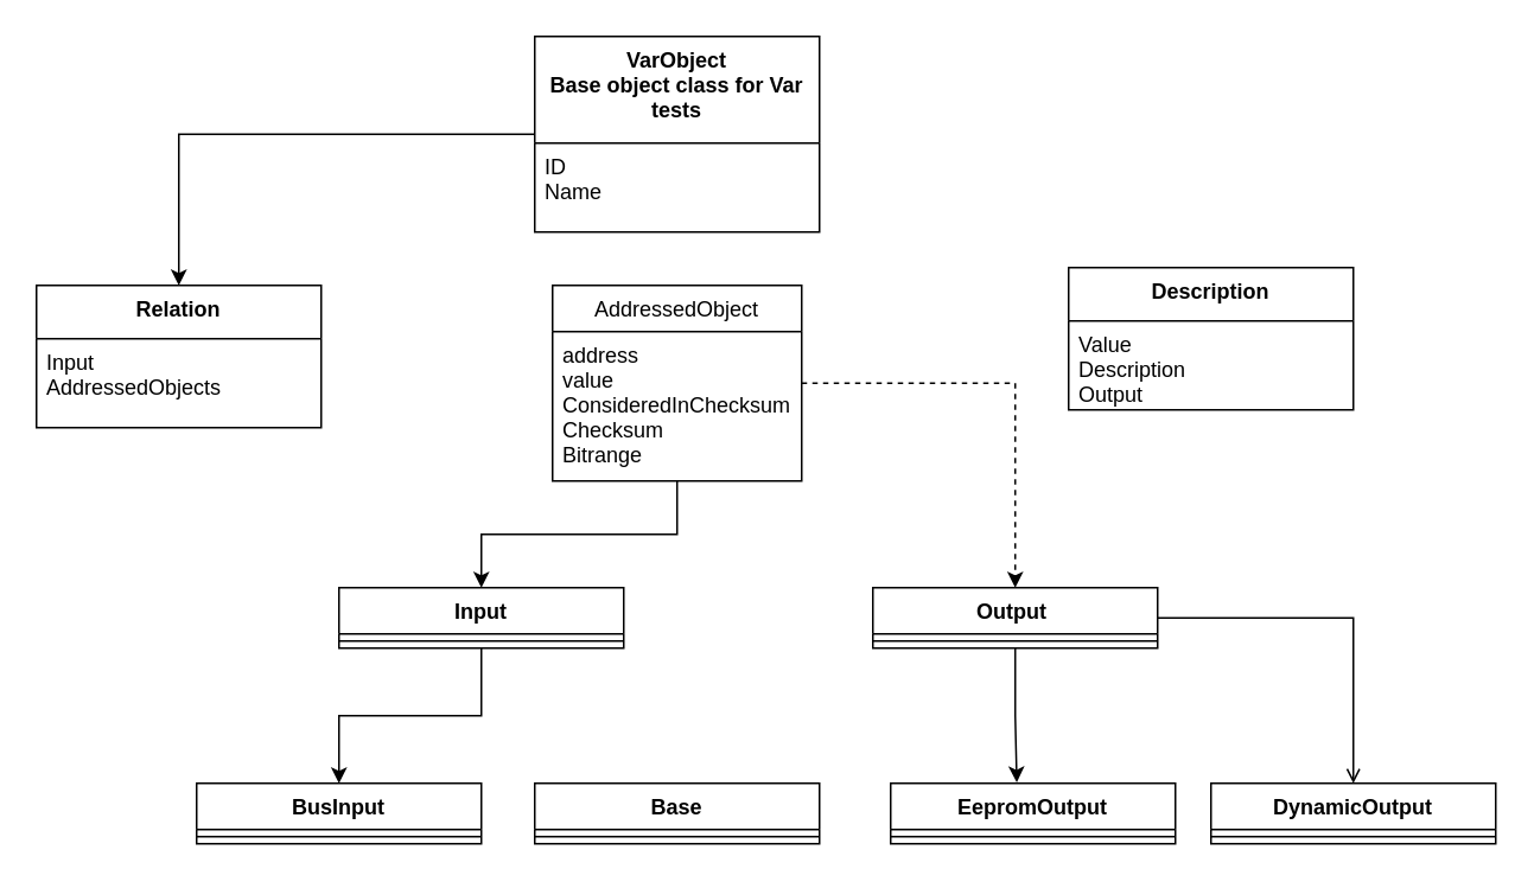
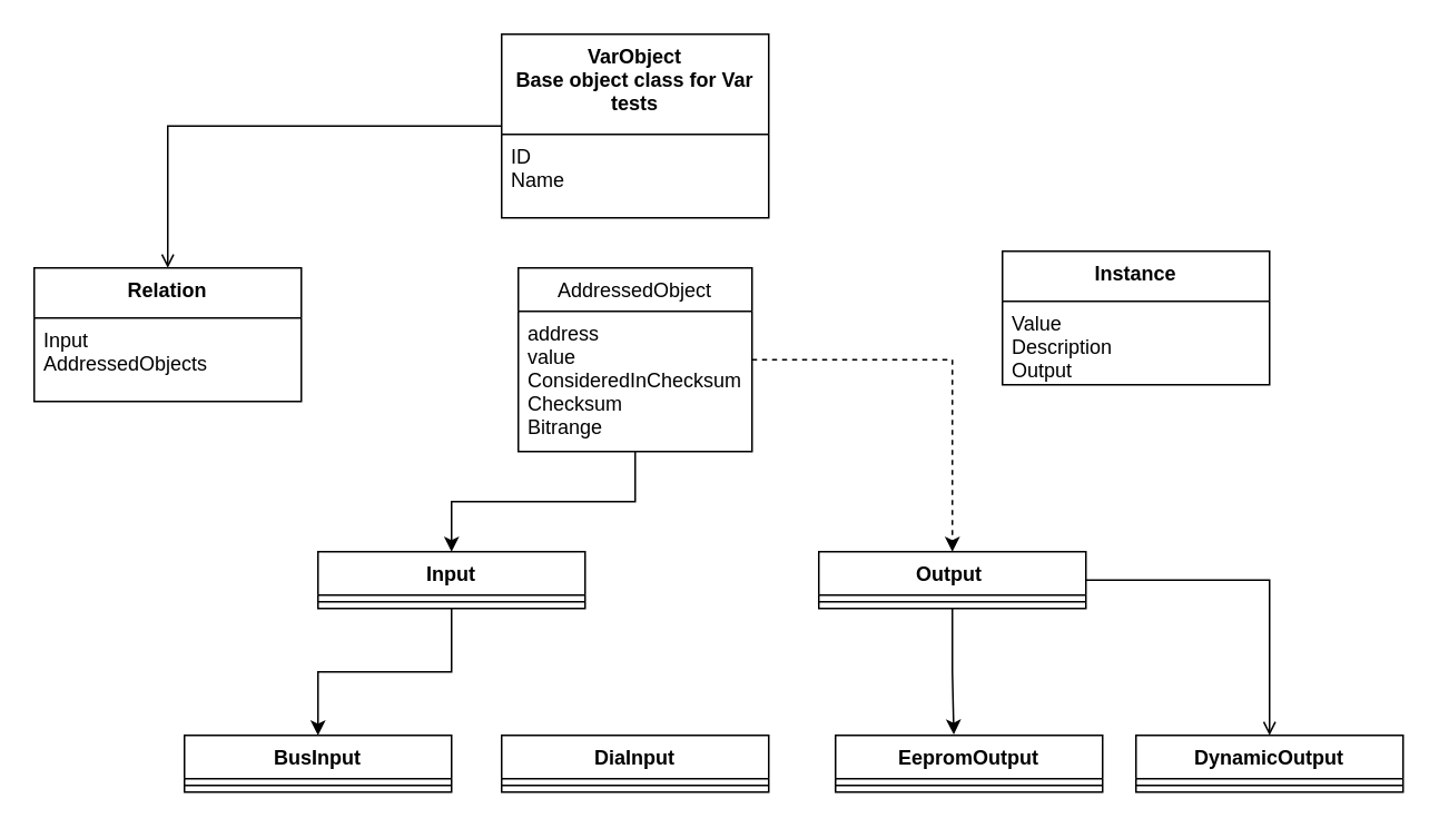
- <mxCell id="2" style="edgeStyle=orthogonalEdgeStyle;rounded=0;orthogonalLoop=1;jettySize=auto;html=1;entryX=0.5;entryY=0;entryDx=0;entryDy=0;" edge="1" parent="1" source="3" target="26"><mxGeometry relative="1" as="geometry" /></mxCell>
+ <mxCell id="2" style="edgeStyle=orthogonalEdgeStyle;rounded=0;orthogonalLoop=1;jettySize=auto;html=1;entryX=0.5;entryY=0;entryDx=0;entryDy=0;endArrow=open;" edge="1" parent="1" source="3" target="26"><mxGeometry relative="1" as="geometry" /></mxCell>
- <mxCell id="24" value="Description" style="swimlane;fontStyle=1;align=center;verticalAlign=top;childLayout=stackLayout;horizontal=1;startSize=30;horizontalStack=0;resizeParent=1;resizeParentMax=0;resizeLast=0;collapsible=1;marginBottom=0;" vertex="1" parent="1"><mxGeometry x="600" y="150" width="160" height="80" as="geometry" /></mxCell>
+ <mxCell id="24" value="Instance" style="swimlane;fontStyle=1;align=center;verticalAlign=top;childLayout=stackLayout;horizontal=1;startSize=30;horizontalStack=0;resizeParent=1;resizeParentMax=0;resizeLast=0;collapsible=1;marginBottom=0;" vertex="1" parent="1"><mxGeometry x="600" y="150" width="160" height="80" as="geometry" /></mxCell>
- <mxCell id="14" value="Base" style="swimlane;fontStyle=1;align=center;verticalAlign=top;childLayout=stackLayout;horizontal=1;startSize=26;horizontalStack=0;resizeParent=1;resizeParentMax=0;resizeLast=0;collapsible=1;marginBottom=0;" vertex="1" parent="1"><mxGeometry x="300" y="440" width="160" height="34" as="geometry" /></mxCell>
+ <mxCell id="14" value="DiaInput" style="swimlane;fontStyle=1;align=center;verticalAlign=top;childLayout=stackLayout;horizontal=1;startSize=26;horizontalStack=0;resizeParent=1;resizeParentMax=0;resizeLast=0;collapsible=1;marginBottom=0;" vertex="1" parent="1"><mxGeometry x="300" y="440" width="160" height="34" as="geometry" /></mxCell>
